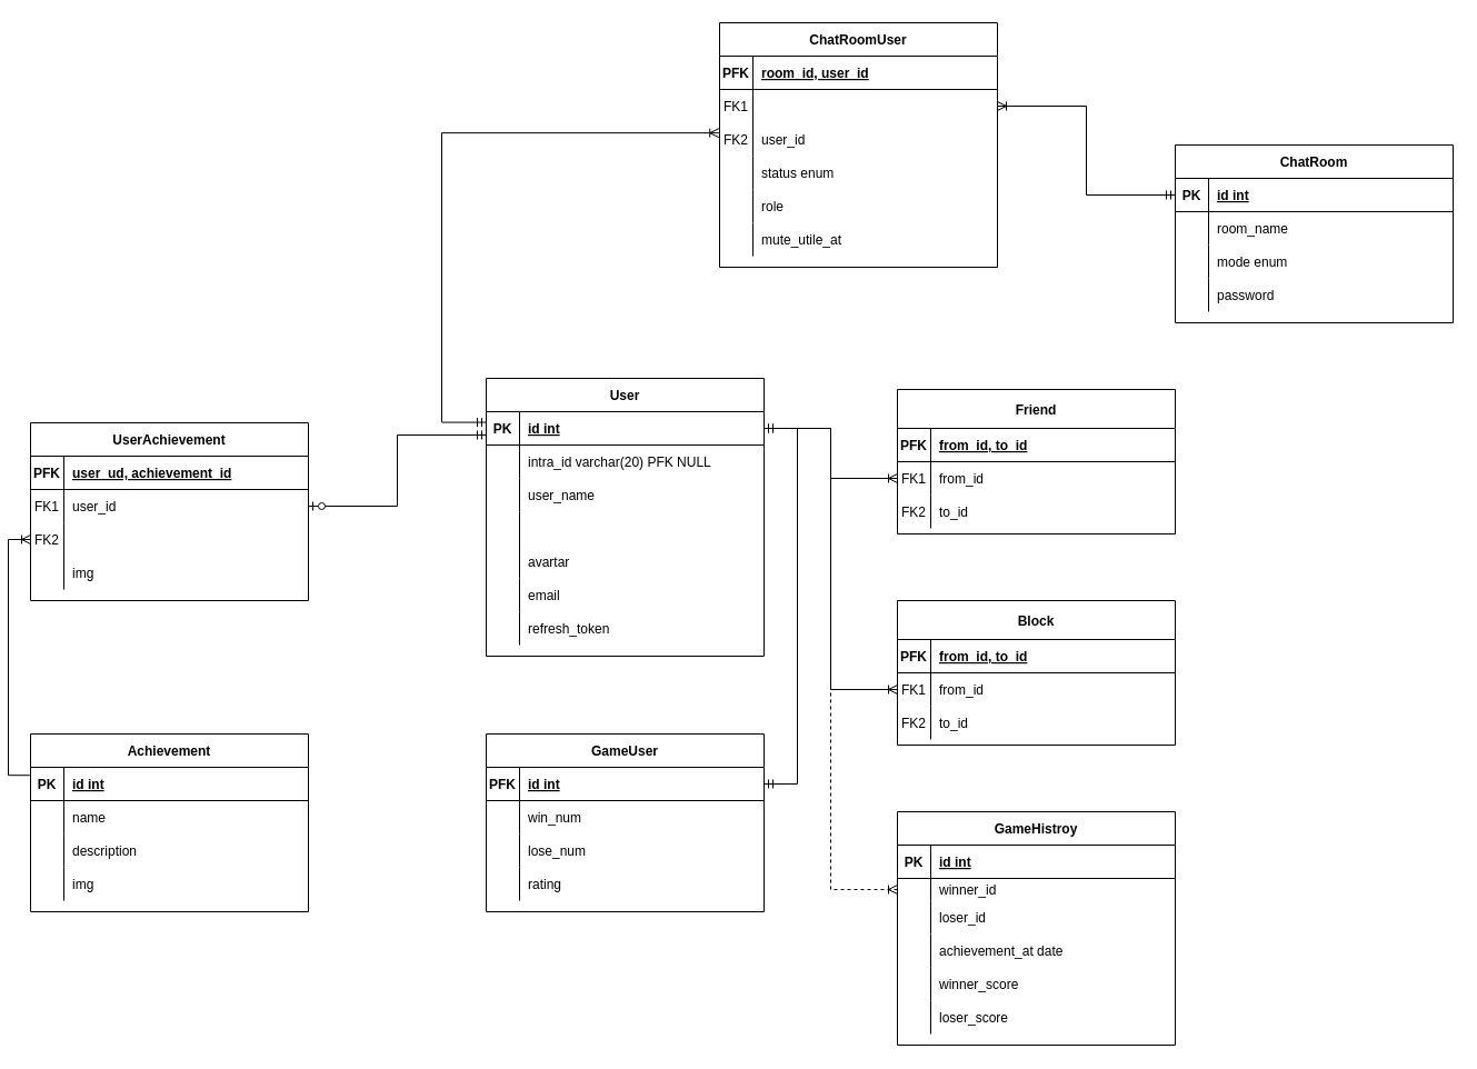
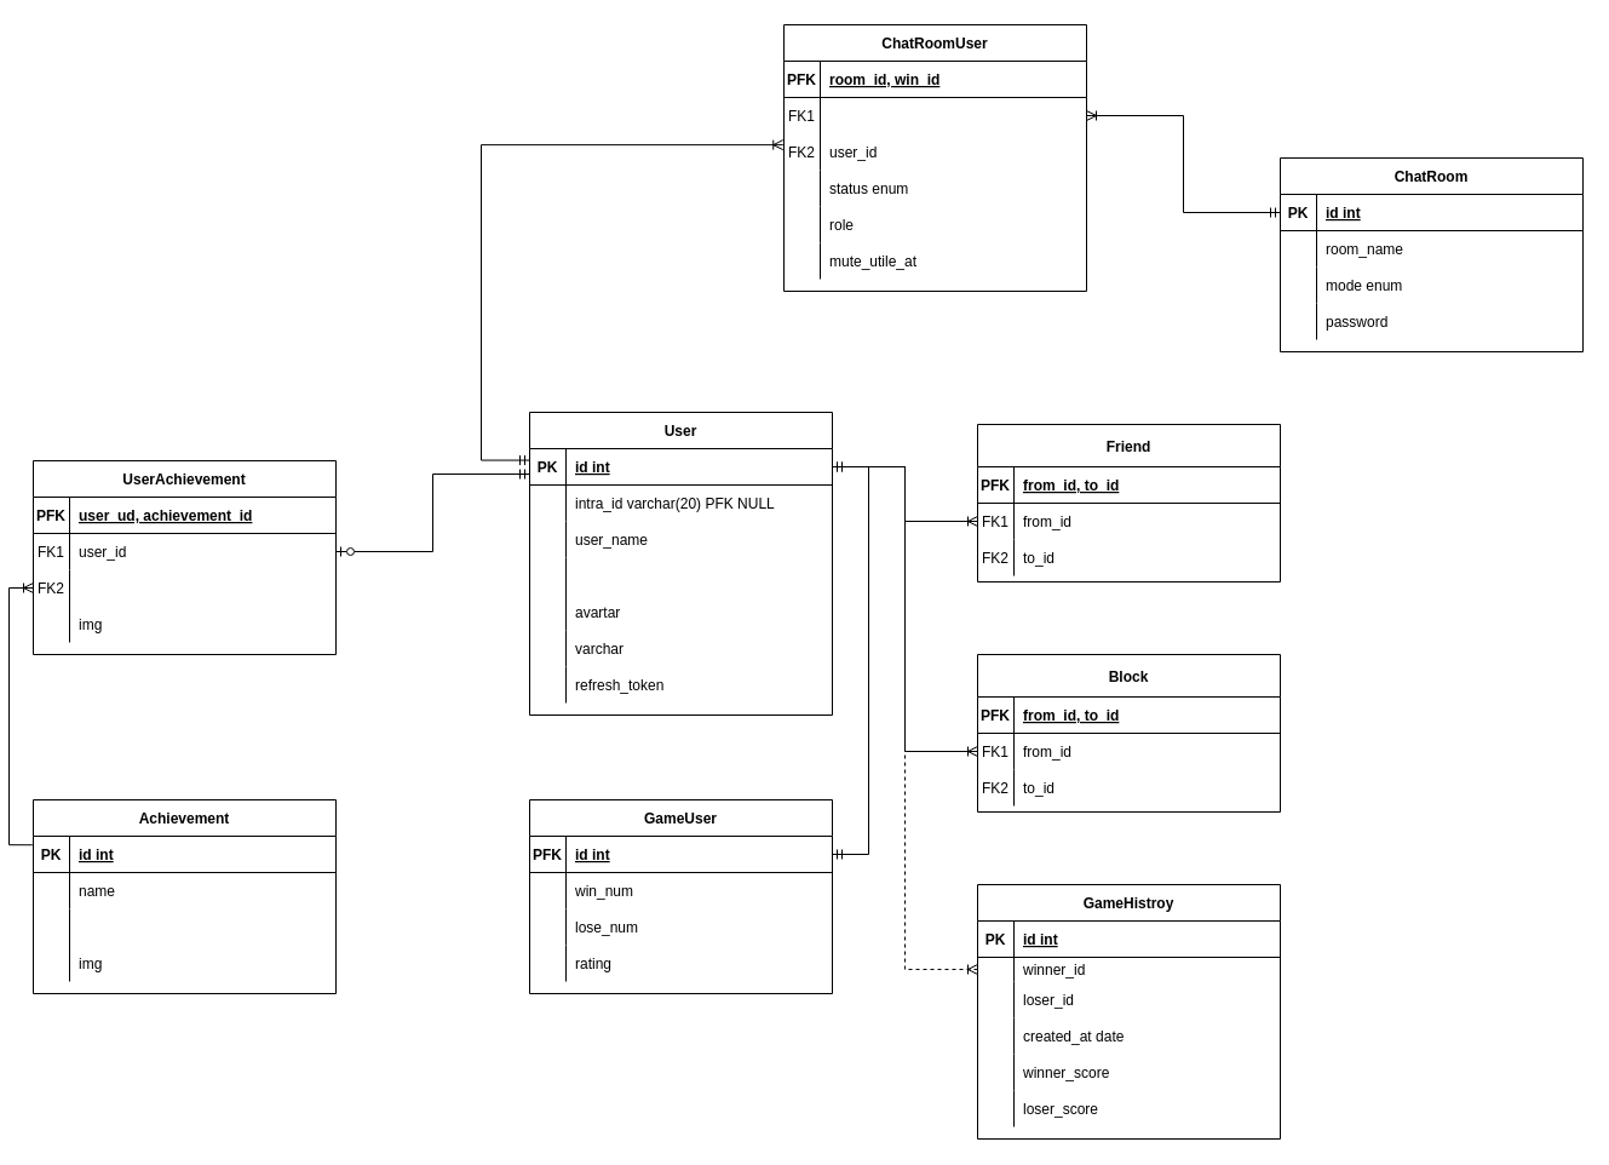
- <mxCell id="106" value="room_id, user_id" style="shape=partialRectangle;overflow=hidden;connectable=0;fillColor=none;top=0;left=0;bottom=0;right=0;align=left;spacingLeft=6;fontStyle=5;" parent="104" vertex="1"><mxGeometry x="30" width="220" height="30" as="geometry"><mxRectangle width="220" height="30" as="alternateBounds" /></mxGeometry></mxCell>
+ <mxCell id="106" value="room_id, win_id" style="shape=partialRectangle;overflow=hidden;connectable=0;fillColor=none;top=0;left=0;bottom=0;right=0;align=left;spacingLeft=6;fontStyle=5;" parent="104" vertex="1"><mxGeometry x="30" width="220" height="30" as="geometry"><mxRectangle width="220" height="30" as="alternateBounds" /></mxGeometry></mxCell>
- <mxCell id="19" value="email" style="shape=partialRectangle;overflow=hidden;connectable=0;fillColor=none;top=0;left=0;bottom=0;right=0;align=left;spacingLeft=6;" parent="17" vertex="1"><mxGeometry x="30" width="220" height="30" as="geometry"><mxRectangle width="220" height="30" as="alternateBounds" /></mxGeometry></mxCell>
+ <mxCell id="19" value="varchar" style="shape=partialRectangle;overflow=hidden;connectable=0;fillColor=none;top=0;left=0;bottom=0;right=0;align=left;spacingLeft=6;" parent="17" vertex="1"><mxGeometry x="30" width="220" height="30" as="geometry"><mxRectangle width="220" height="30" as="alternateBounds" /></mxGeometry></mxCell>
- <mxCell id="87" value="description" style="shape=partialRectangle;overflow=hidden;connectable=0;fillColor=none;top=0;left=0;bottom=0;right=0;align=left;spacingLeft=6;" parent="85" vertex="1"><mxGeometry x="30" width="220" height="30" as="geometry"><mxRectangle width="220" height="30" as="alternateBounds" /></mxGeometry></mxCell>
- <mxCell id="58" value="achievement_at date" style="shape=partialRectangle;overflow=hidden;connectable=0;fillColor=none;top=0;left=0;bottom=0;right=0;align=left;spacingLeft=6;" parent="56" vertex="1"><mxGeometry x="30" width="220" height="30" as="geometry"><mxRectangle width="220" height="30" as="alternateBounds" /></mxGeometry></mxCell>
+ <mxCell id="58" value="created_at date" style="shape=partialRectangle;overflow=hidden;connectable=0;fillColor=none;top=0;left=0;bottom=0;right=0;align=left;spacingLeft=6;" parent="56" vertex="1"><mxGeometry x="30" width="220" height="30" as="geometry"><mxRectangle width="220" height="30" as="alternateBounds" /></mxGeometry></mxCell>
